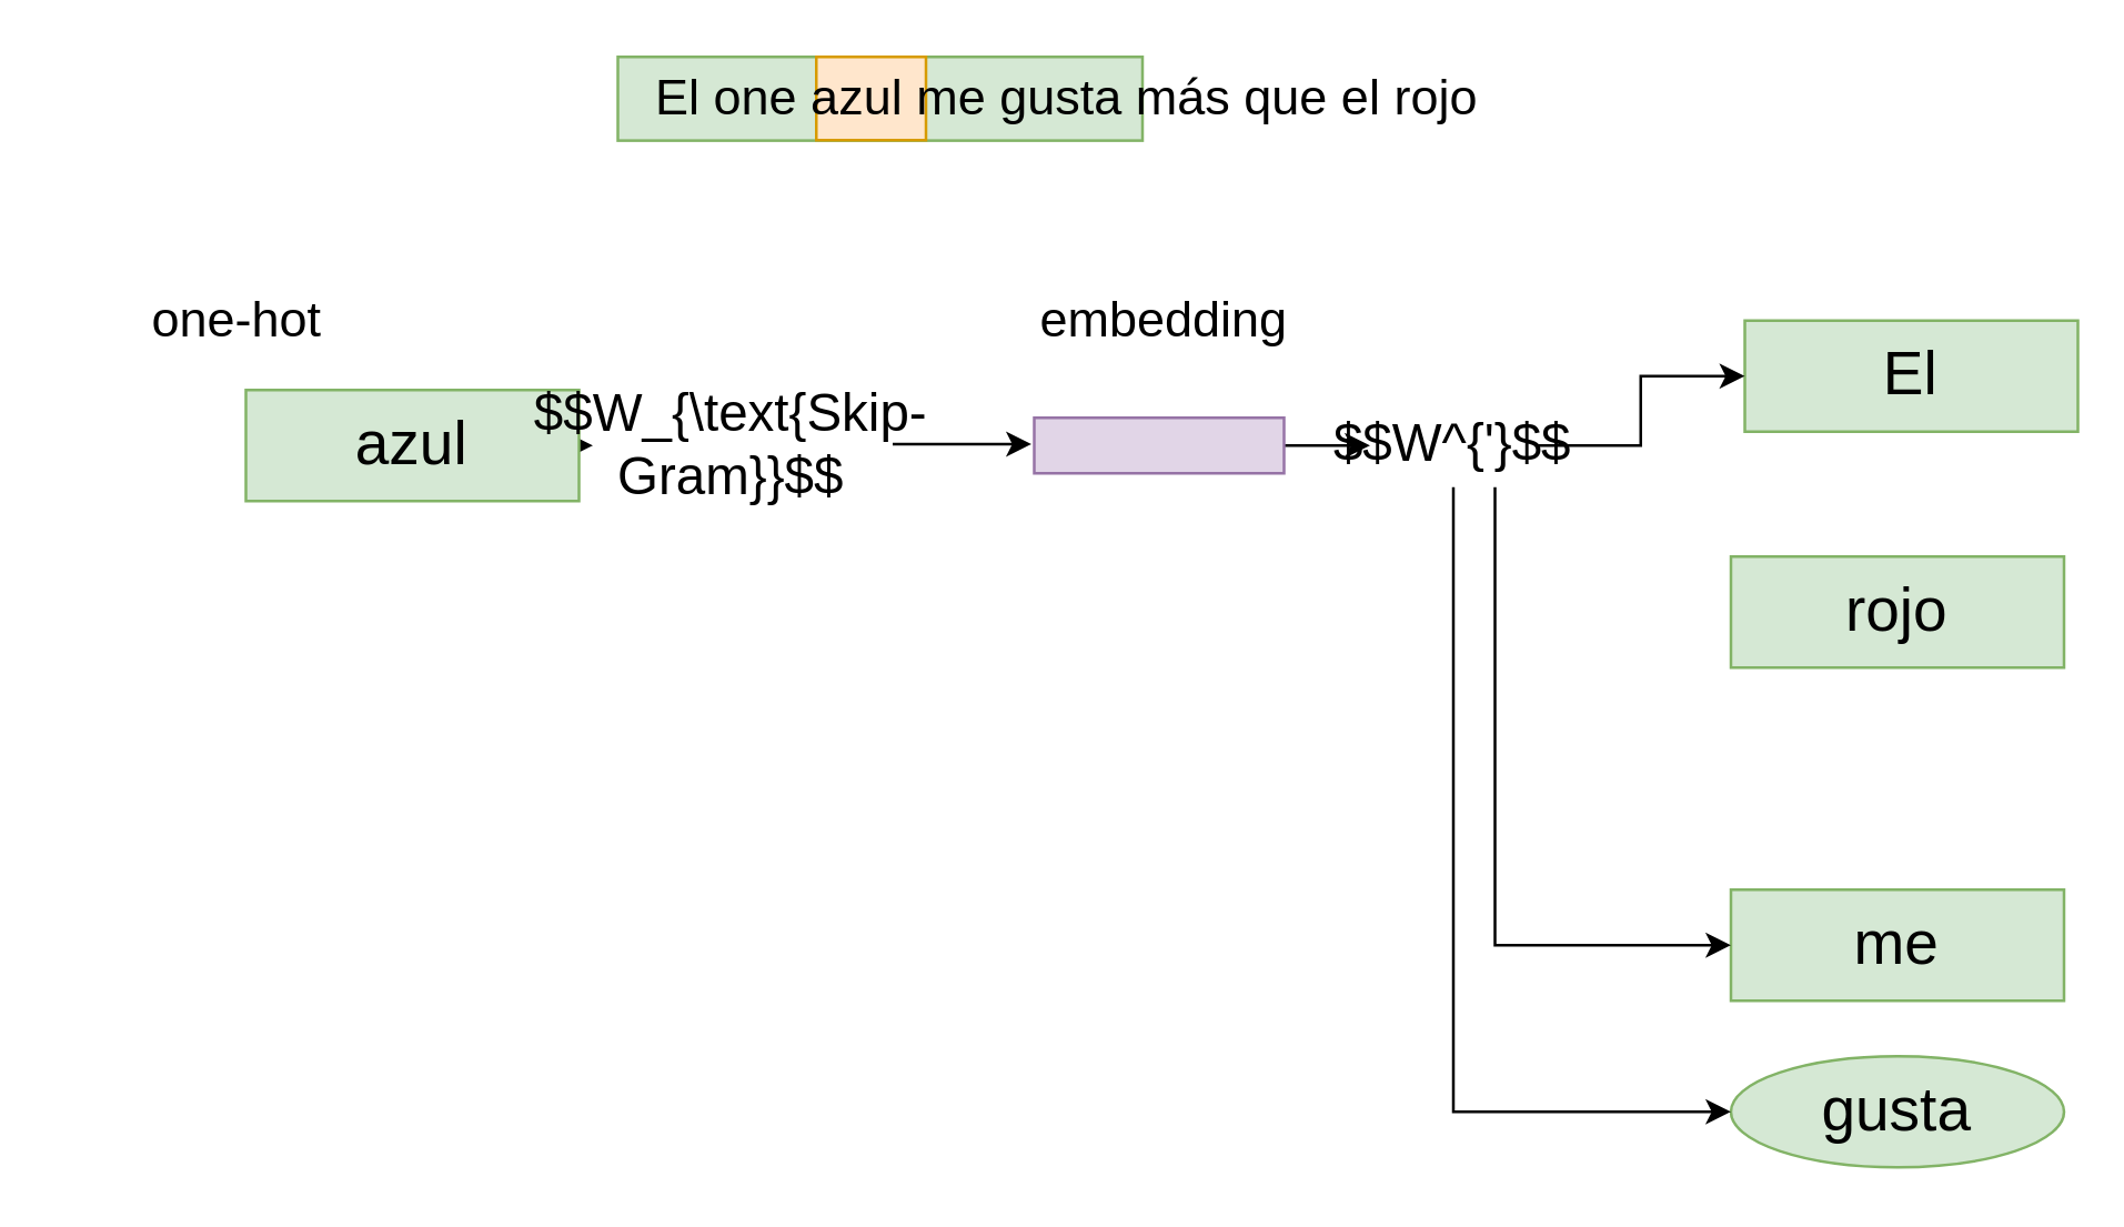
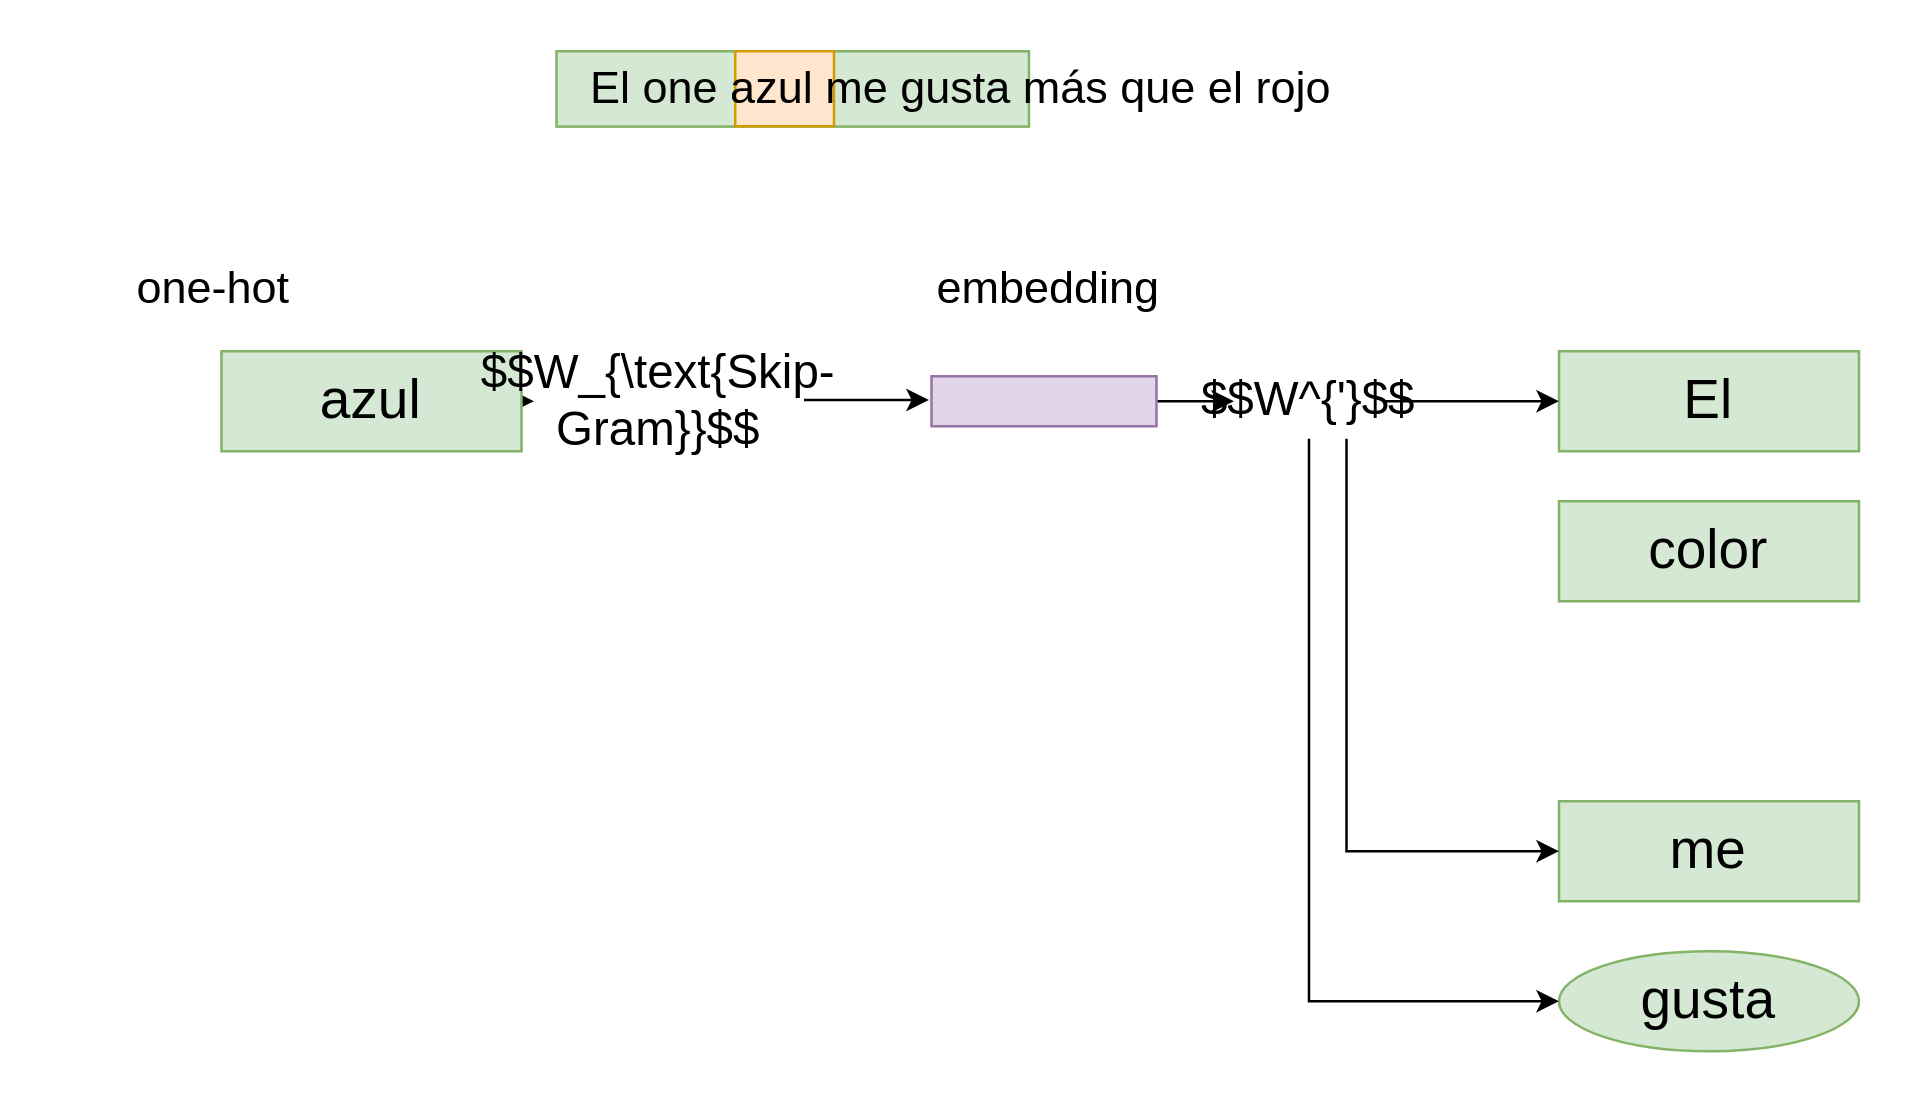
- <mxCell id="8" value="&lt;font style=&quot;font-size: 22px;&quot;&gt;El&lt;/font&gt;" style="rounded=0;whiteSpace=wrap;html=1;fillColor=#d5e8d4;strokeColor=#82b366;" parent="1" vertex="1"><mxGeometry x="628" y="115" width="120" height="40" as="geometry" /></mxCell>
+ <mxCell id="8" value="&lt;font style=&quot;font-size: 22px;&quot;&gt;El&lt;/font&gt;" style="rounded=0;whiteSpace=wrap;html=1;fillColor=#d5e8d4;strokeColor=#82b366;" parent="1" vertex="1"><mxGeometry x="623" y="140" width="120" height="40" as="geometry" /></mxCell>
- <mxCell id="5" value="&lt;font style=&quot;font-size: 22px;&quot;&gt;rojo&lt;/font&gt;" style="rounded=0;whiteSpace=wrap;html=1;fillColor=#d5e8d4;strokeColor=#82b366;" parent="1" vertex="1"><mxGeometry x="623" y="200" width="120" height="40" as="geometry" /></mxCell>
+ <mxCell id="5" value="&lt;font style=&quot;font-size: 22px;&quot;&gt;color&lt;/font&gt;" style="rounded=0;whiteSpace=wrap;html=1;fillColor=#d5e8d4;strokeColor=#82b366;" parent="1" vertex="1"><mxGeometry x="623" y="200" width="120" height="40" as="geometry" /></mxCell>
